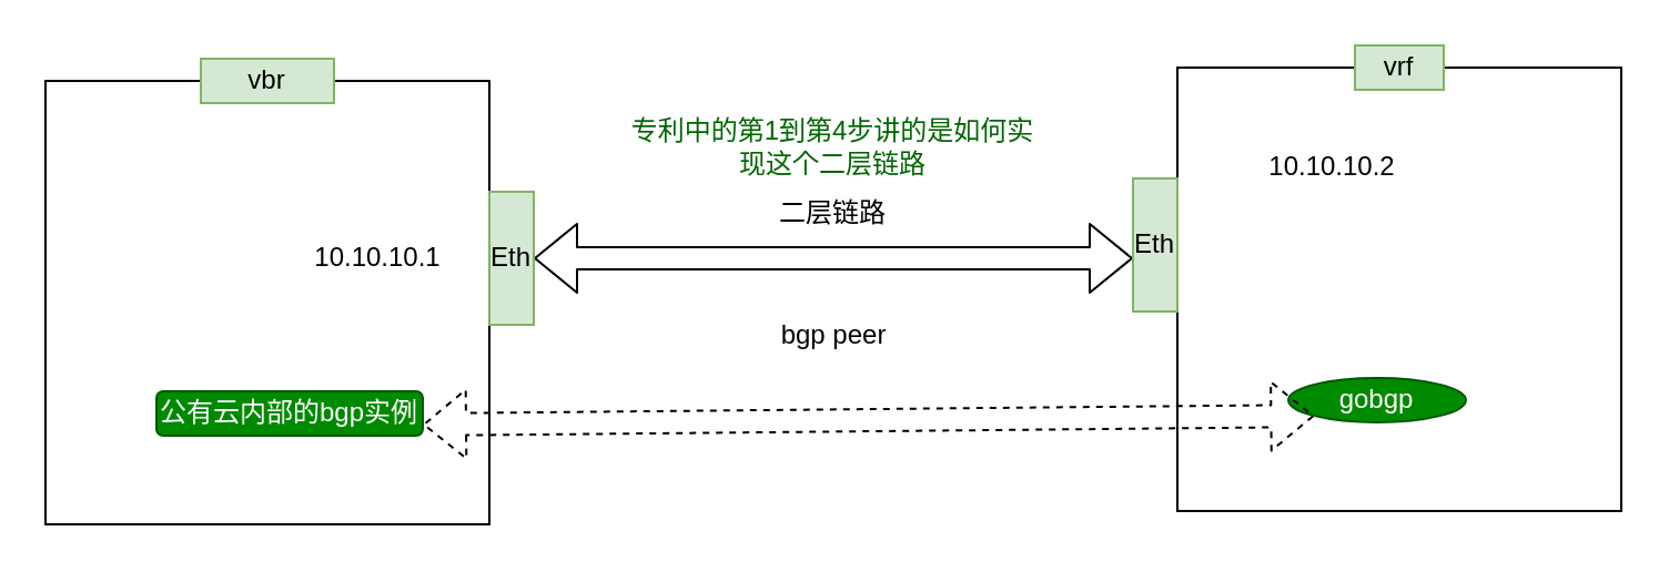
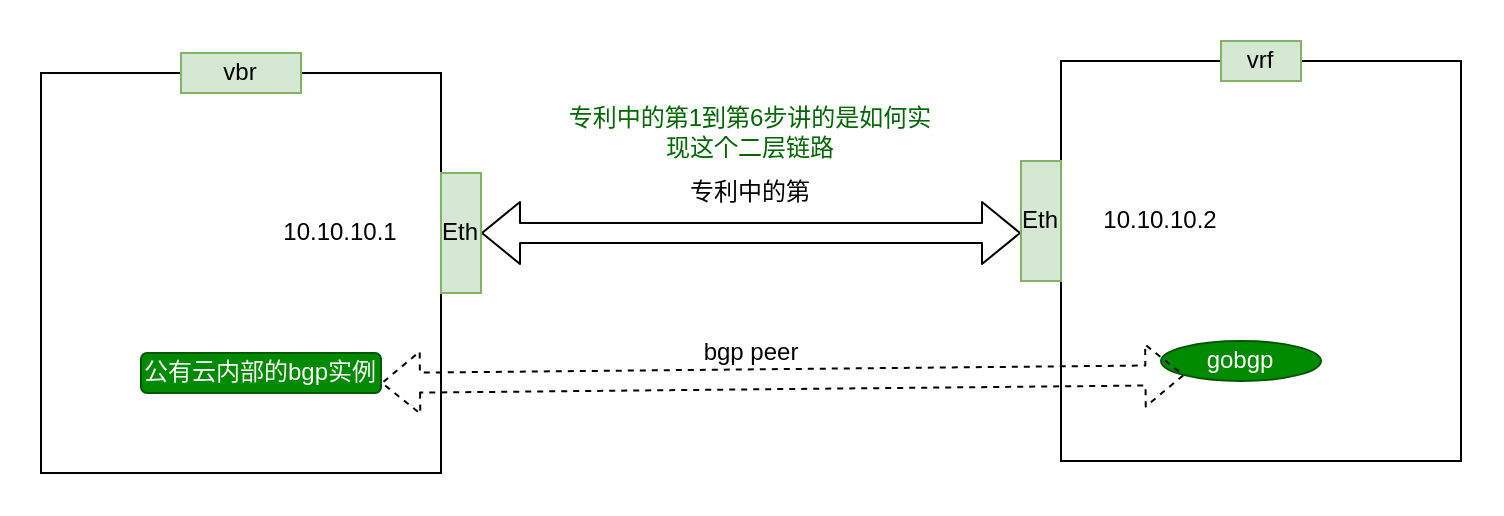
- <mxCell id="18" value="&lt;span style=&quot;text-align: left&quot;&gt;专利中的第1到第4步讲的是如何实现这个二层链路&lt;/span&gt;" style="text;html=1;strokeColor=none;fillColor=none;align=center;verticalAlign=middle;whiteSpace=wrap;rounded=0;fontColor=#006600;" vertex="1" parent="1"><mxGeometry x="280" y="56" width="190" height="20" as="geometry" /></mxCell>
+ <mxCell id="18" value="&lt;span style=&quot;text-align: left&quot;&gt;专利中的第1到第6步讲的是如何实现这个二层链路&lt;/span&gt;" style="text;html=1;strokeColor=none;fillColor=none;align=center;verticalAlign=middle;whiteSpace=wrap;rounded=0;fontColor=#006600;" vertex="1" parent="1"><mxGeometry x="280" y="56" width="190" height="20" as="geometry" /></mxCell>
- <mxCell id="7" value="10.10.10.2" style="text;html=1;strokeColor=none;fillColor=none;align=center;verticalAlign=middle;whiteSpace=wrap;rounded=0;" vertex="1" parent="3"><mxGeometry x="70" y="45" width="40" height="20" as="geometry" /></mxCell>
+ <mxCell id="7" value="10.10.10.2" style="text;html=1;strokeColor=none;fillColor=none;align=center;verticalAlign=middle;whiteSpace=wrap;rounded=0;" vertex="1" parent="3"><mxGeometry x="50" y="80" width="40" height="20" as="geometry" /></mxCell>
- <mxCell id="15" value="二层链路" style="text;html=1;strokeColor=none;fillColor=none;align=center;verticalAlign=middle;whiteSpace=wrap;rounded=0;" vertex="1" parent="1"><mxGeometry x="330" y="86" width="90" height="20" as="geometry" /></mxCell>
+ <mxCell id="15" value="专利中的第" style="text;html=1;strokeColor=none;fillColor=none;align=center;verticalAlign=middle;whiteSpace=wrap;rounded=0;" vertex="1" parent="1"><mxGeometry x="330" y="86" width="90" height="20" as="geometry" /></mxCell>
- <mxCell id="17" value="bgp peer" style="text;html=1;strokeColor=none;fillColor=none;align=center;verticalAlign=middle;whiteSpace=wrap;rounded=0;" vertex="1" parent="1"><mxGeometry x="332.5" y="141" width="85" height="20" as="geometry" /></mxCell>
+ <mxCell id="17" value="bgp peer" style="text;html=1;strokeColor=none;fillColor=none;align=center;verticalAlign=middle;whiteSpace=wrap;rounded=0;" vertex="1" parent="1"><mxGeometry x="332.5" y="166" width="85" height="20" as="geometry" /></mxCell>
